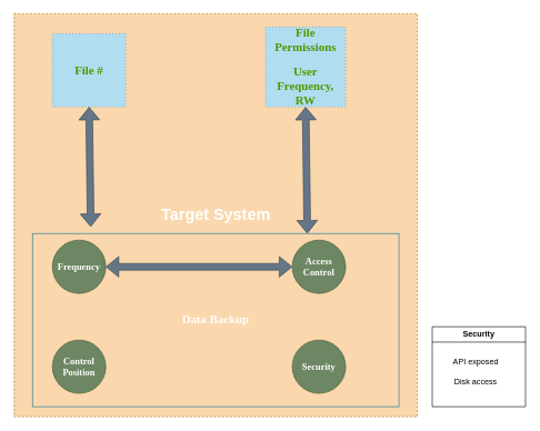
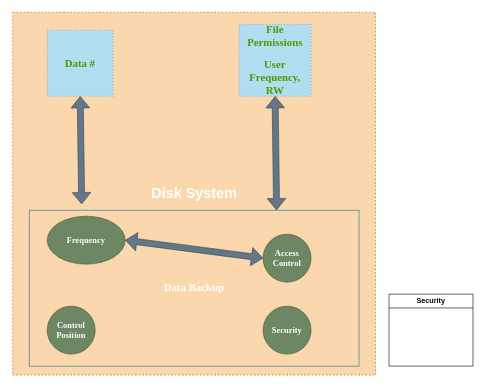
- <mxCell id="4" value="&lt;h2&gt;&lt;font color=&quot;#4d9900&quot; face=&quot;Georgia&quot;&gt;File #&lt;/font&gt;&lt;/h2&gt;" style="whiteSpace=wrap;html=1;aspect=fixed;fillColor=#b1ddf0;strokeColor=#10739e;dashed=1;dashPattern=1 4;" vertex="1" parent="1"><mxGeometry x="78" y="50" width="110" height="110" as="geometry" /></mxCell>
+ <mxCell id="4" value="&lt;h2&gt;&lt;font color=&quot;#4d9900&quot; face=&quot;Georgia&quot;&gt;Data #&lt;/font&gt;&lt;/h2&gt;" style="whiteSpace=wrap;html=1;aspect=fixed;fillColor=#b1ddf0;strokeColor=#10739e;dashed=1;dashPattern=1 4;" vertex="1" parent="1"><mxGeometry x="78" y="50" width="110" height="110" as="geometry" /></mxCell>
- <mxCell id="2" value="&lt;h1&gt;&lt;font color=&quot;#ffffff&quot;&gt;Target System&lt;/font&gt;&lt;/h1&gt;" style="whiteSpace=wrap;html=1;aspect=fixed;fillColor=#fad7ac;strokeColor=#b46504;dashed=1;" vertex="1" parent="1"><mxGeometry x="20.5" y="20" width="605" height="605" as="geometry" /></mxCell>
+ <mxCell id="2" value="&lt;h1&gt;&lt;font color=&quot;#ffffff&quot;&gt;Disk System&lt;/font&gt;&lt;/h1&gt;" style="whiteSpace=wrap;html=1;aspect=fixed;fillColor=#fad7ac;strokeColor=#b46504;dashed=1;" vertex="1" parent="1"><mxGeometry x="20.5" y="20" width="605" height="605" as="geometry" /></mxCell>
- <mxCell id="6" value="&lt;h3&gt;&lt;font face=&quot;Times New Roman&quot;&gt;Frequency&lt;/font&gt;&lt;/h3&gt;" style="ellipse;whiteSpace=wrap;html=1;aspect=fixed;fillColor=#6d8764;strokeColor=#3A5431;fontColor=#ffffff;" vertex="1" parent="1"><mxGeometry x="78" y="360" width="80" height="80" as="geometry" /></mxCell>
+ <mxCell id="6" value="&lt;h3&gt;&lt;font face=&quot;Times New Roman&quot;&gt;Frequency&lt;/font&gt;&lt;/h3&gt;" style="ellipse;whiteSpace=wrap;html=1;aspect=fixed;fillColor=#6d8764;strokeColor=#3A5431;fontColor=#ffffff;" vertex="1" parent="1"><mxGeometry x="78" y="360" width="130" height="80" as="geometry" /></mxCell>
- <mxCell id="7" value="&lt;h3&gt;&lt;font face=&quot;Times New Roman&quot;&gt;Access Control&lt;/font&gt;&lt;/h3&gt;" style="ellipse;whiteSpace=wrap;html=1;aspect=fixed;fillColor=#6d8764;strokeColor=#3A5431;fontColor=#ffffff;" vertex="1" parent="1"><mxGeometry x="438" y="360" width="80" height="80" as="geometry" /></mxCell>
+ <mxCell id="7" value="&lt;h3&gt;&lt;font face=&quot;Times New Roman&quot;&gt;Access Control&lt;/font&gt;&lt;/h3&gt;" style="ellipse;whiteSpace=wrap;html=1;aspect=fixed;fillColor=#6d8764;strokeColor=#3A5431;fontColor=#ffffff;" vertex="1" parent="1"><mxGeometry x="438" y="390" width="80" height="80" as="geometry" /></mxCell>
- <mxCell id="14" value="API exposed" style="text;html=1;align=center;verticalAlign=middle;resizable=0;points=[];autosize=1;strokeColor=none;fillColor=none;" vertex="1" parent="13"><mxGeometry x="20" y="38" width="90" height="30" as="geometry" /></mxCell>
- <mxCell id="15" value="Disk access" style="text;html=1;align=center;verticalAlign=middle;resizable=0;points=[];autosize=1;strokeColor=none;fillColor=none;" vertex="1" parent="13"><mxGeometry x="20" y="68" width="90" height="30" as="geometry" /></mxCell>
